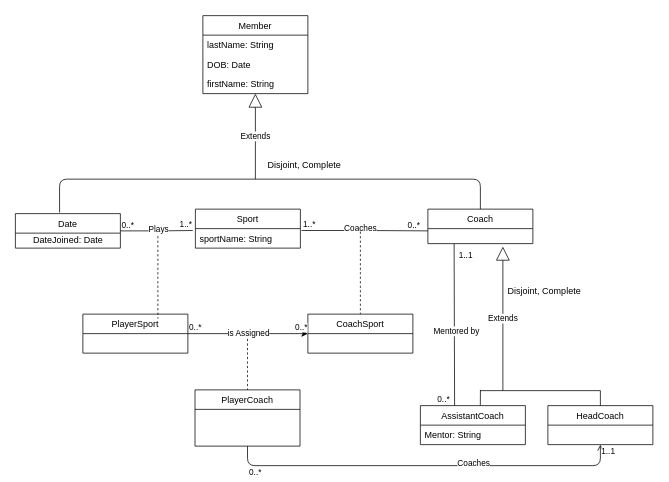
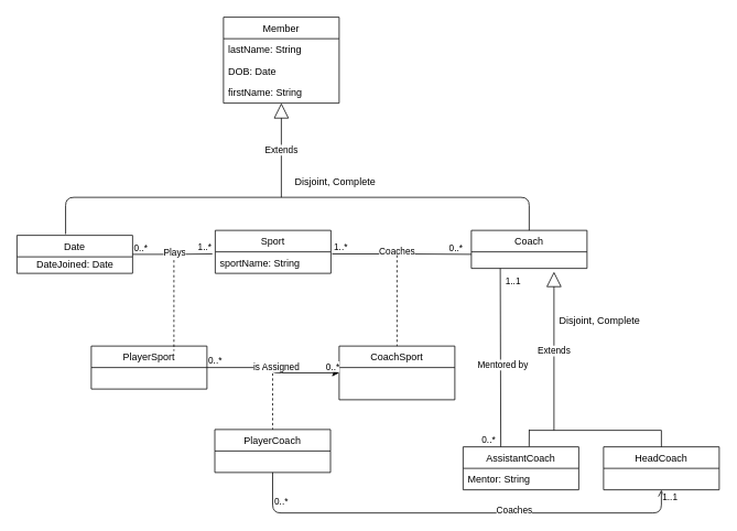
- <mxCell id="27" value="CoachSport" style="swimlane;fontStyle=0;childLayout=stackLayout;horizontal=1;startSize=26;fillColor=none;horizontalStack=0;resizeParent=1;resizeParentMax=0;resizeLast=0;collapsible=1;marginBottom=0;" parent="1" vertex="1"><mxGeometry x="410" y="418" width="140" height="52" as="geometry" /></mxCell>
+ <mxCell id="27" value="CoachSport" style="swimlane;fontStyle=0;childLayout=stackLayout;horizontal=1;startSize=26;fillColor=none;horizontalStack=0;resizeParent=1;resizeParentMax=0;resizeLast=0;collapsible=1;marginBottom=0;" parent="1" vertex="1"><mxGeometry x="410" y="418" width="140" height="65" as="geometry" /></mxCell>
- <mxCell id="33" value="PlayerCoach" style="swimlane;fontStyle=0;childLayout=stackLayout;horizontal=1;startSize=26;fillColor=none;horizontalStack=0;resizeParent=1;resizeParentMax=0;resizeLast=0;collapsible=1;marginBottom=0;" parent="1" vertex="1"><mxGeometry x="259.5" y="519" width="140" height="75" as="geometry" /></mxCell>
+ <mxCell id="33" value="PlayerCoach" style="swimlane;fontStyle=0;childLayout=stackLayout;horizontal=1;startSize=26;fillColor=none;horizontalStack=0;resizeParent=1;resizeParentMax=0;resizeLast=0;collapsible=1;marginBottom=0;" parent="1" vertex="1"><mxGeometry x="259.5" y="519" width="140" height="52" as="geometry" /></mxCell>
